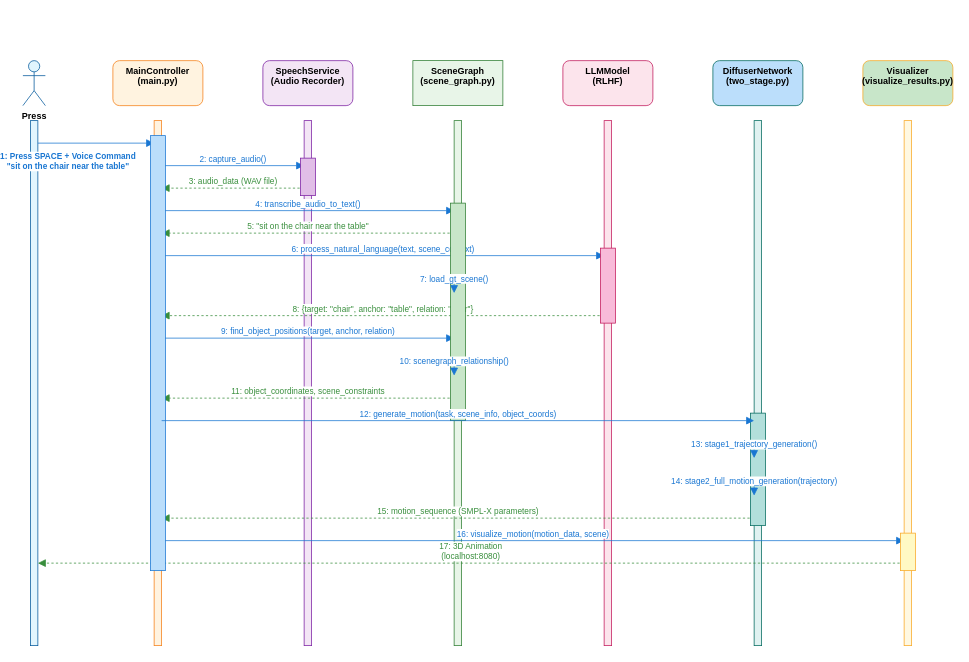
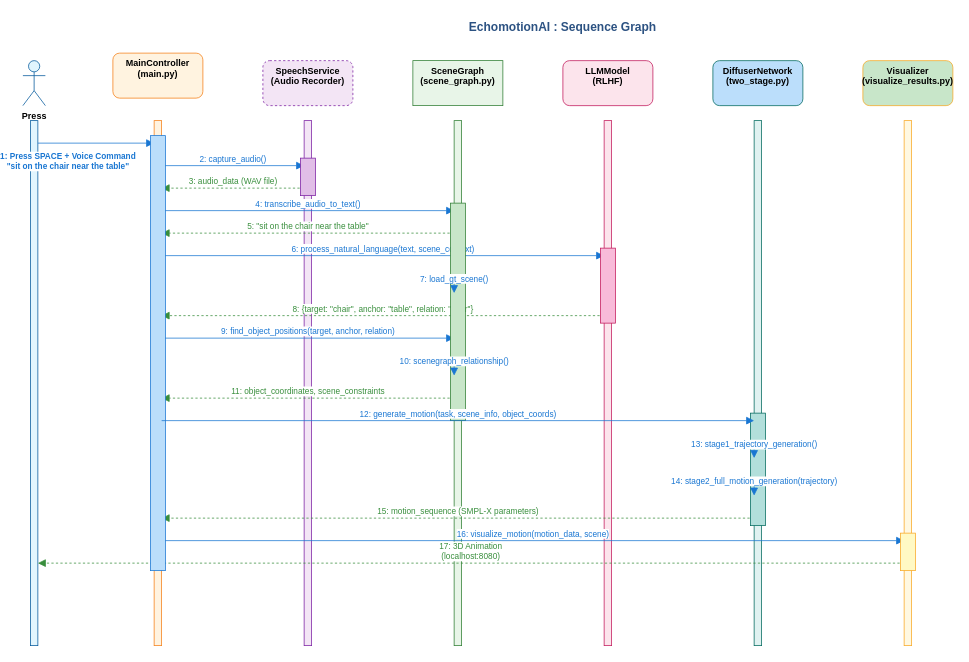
+ <mxCell id="2" value="EchomotionAI : Sequence Graph" style="text;html=1;strokeColor=none;fillColor=none;align=center;verticalAlign=middle;whiteSpace=wrap;rounded=0;fontSize=16;fontStyle=1;fontColor=#2c5282;" parent="1" vertex="1"><mxGeometry x="340" y="20" width="800" height="30" as="geometry" /></mxCell>
- <mxCell id="4" value="MainController&#10;(main.py)" style="rounded=1;whiteSpace=wrap;html=1;fillColor=#fff3e0;strokeColor=#f57f17;fontStyle=1;verticalAlign=top;" parent="1" vertex="1"><mxGeometry x="140" y="80" width="120" height="60" as="geometry" /></mxCell>
+ <mxCell id="4" value="MainController&#10;(main.py)" style="rounded=1;whiteSpace=wrap;html=1;fillColor=#fff3e0;strokeColor=#f57f17;fontStyle=1;verticalAlign=top;" parent="1" vertex="1"><mxGeometry x="140" y="70" width="120" height="60" as="geometry" /></mxCell>
- <mxCell id="5" value="SpeechService&#10;(Audio Recorder)" style="rounded=1;whiteSpace=wrap;html=1;fillColor=#f3e5f5;strokeColor=#7b1fa2;fontStyle=1;verticalAlign=top;" parent="1" vertex="1"><mxGeometry x="340" y="80" width="120" height="60" as="geometry" /></mxCell>
+ <mxCell id="5" value="SpeechService&#10;(Audio Recorder)" style="rounded=1;whiteSpace=wrap;html=1;fillColor=#f3e5f5;strokeColor=#7b1fa2;fontStyle=1;verticalAlign=top;dashed=1;" parent="1" vertex="1"><mxGeometry x="340" y="80" width="120" height="60" as="geometry" /></mxCell>
